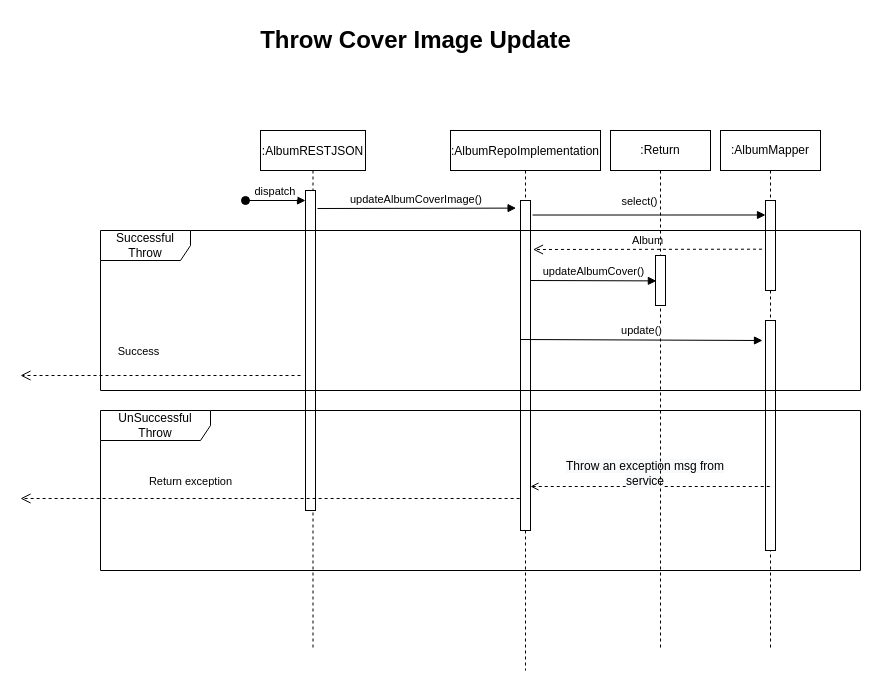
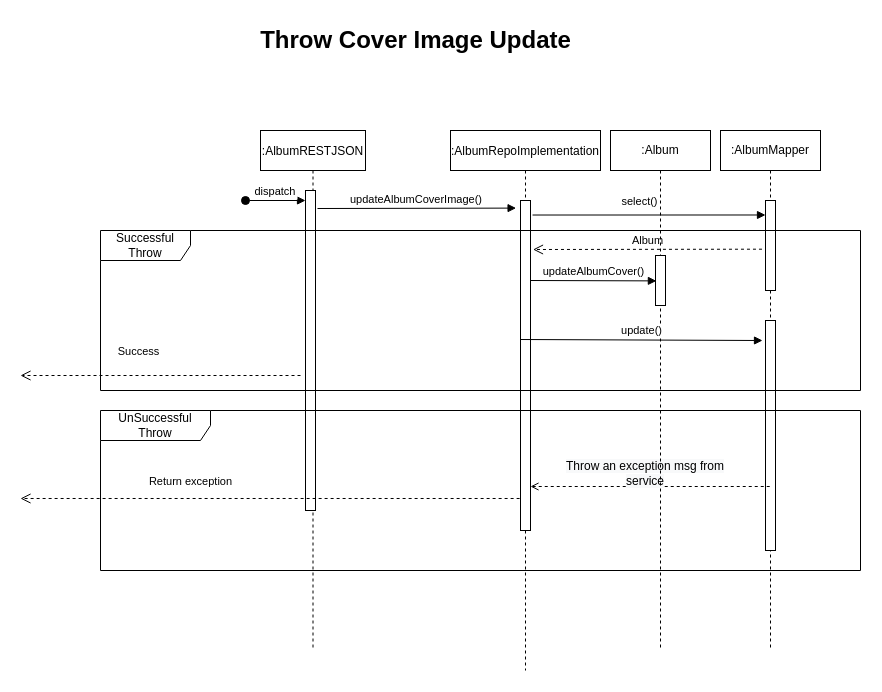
- <mxCell id="19" value=":Return" style="shape=umlLifeline;perimeter=lifelinePerimeter;whiteSpace=wrap;html=1;container=1;collapsible=0;recursiveResize=0;outlineConnect=0;size=40;" parent="1" vertex="1"><mxGeometry x="610" y="130" width="100" height="520" as="geometry" /></mxCell>
+ <mxCell id="19" value=":Album" style="shape=umlLifeline;perimeter=lifelinePerimeter;whiteSpace=wrap;html=1;container=1;collapsible=0;recursiveResize=0;outlineConnect=0;size=40;" parent="1" vertex="1"><mxGeometry x="610" y="130" width="100" height="520" as="geometry" /></mxCell>
